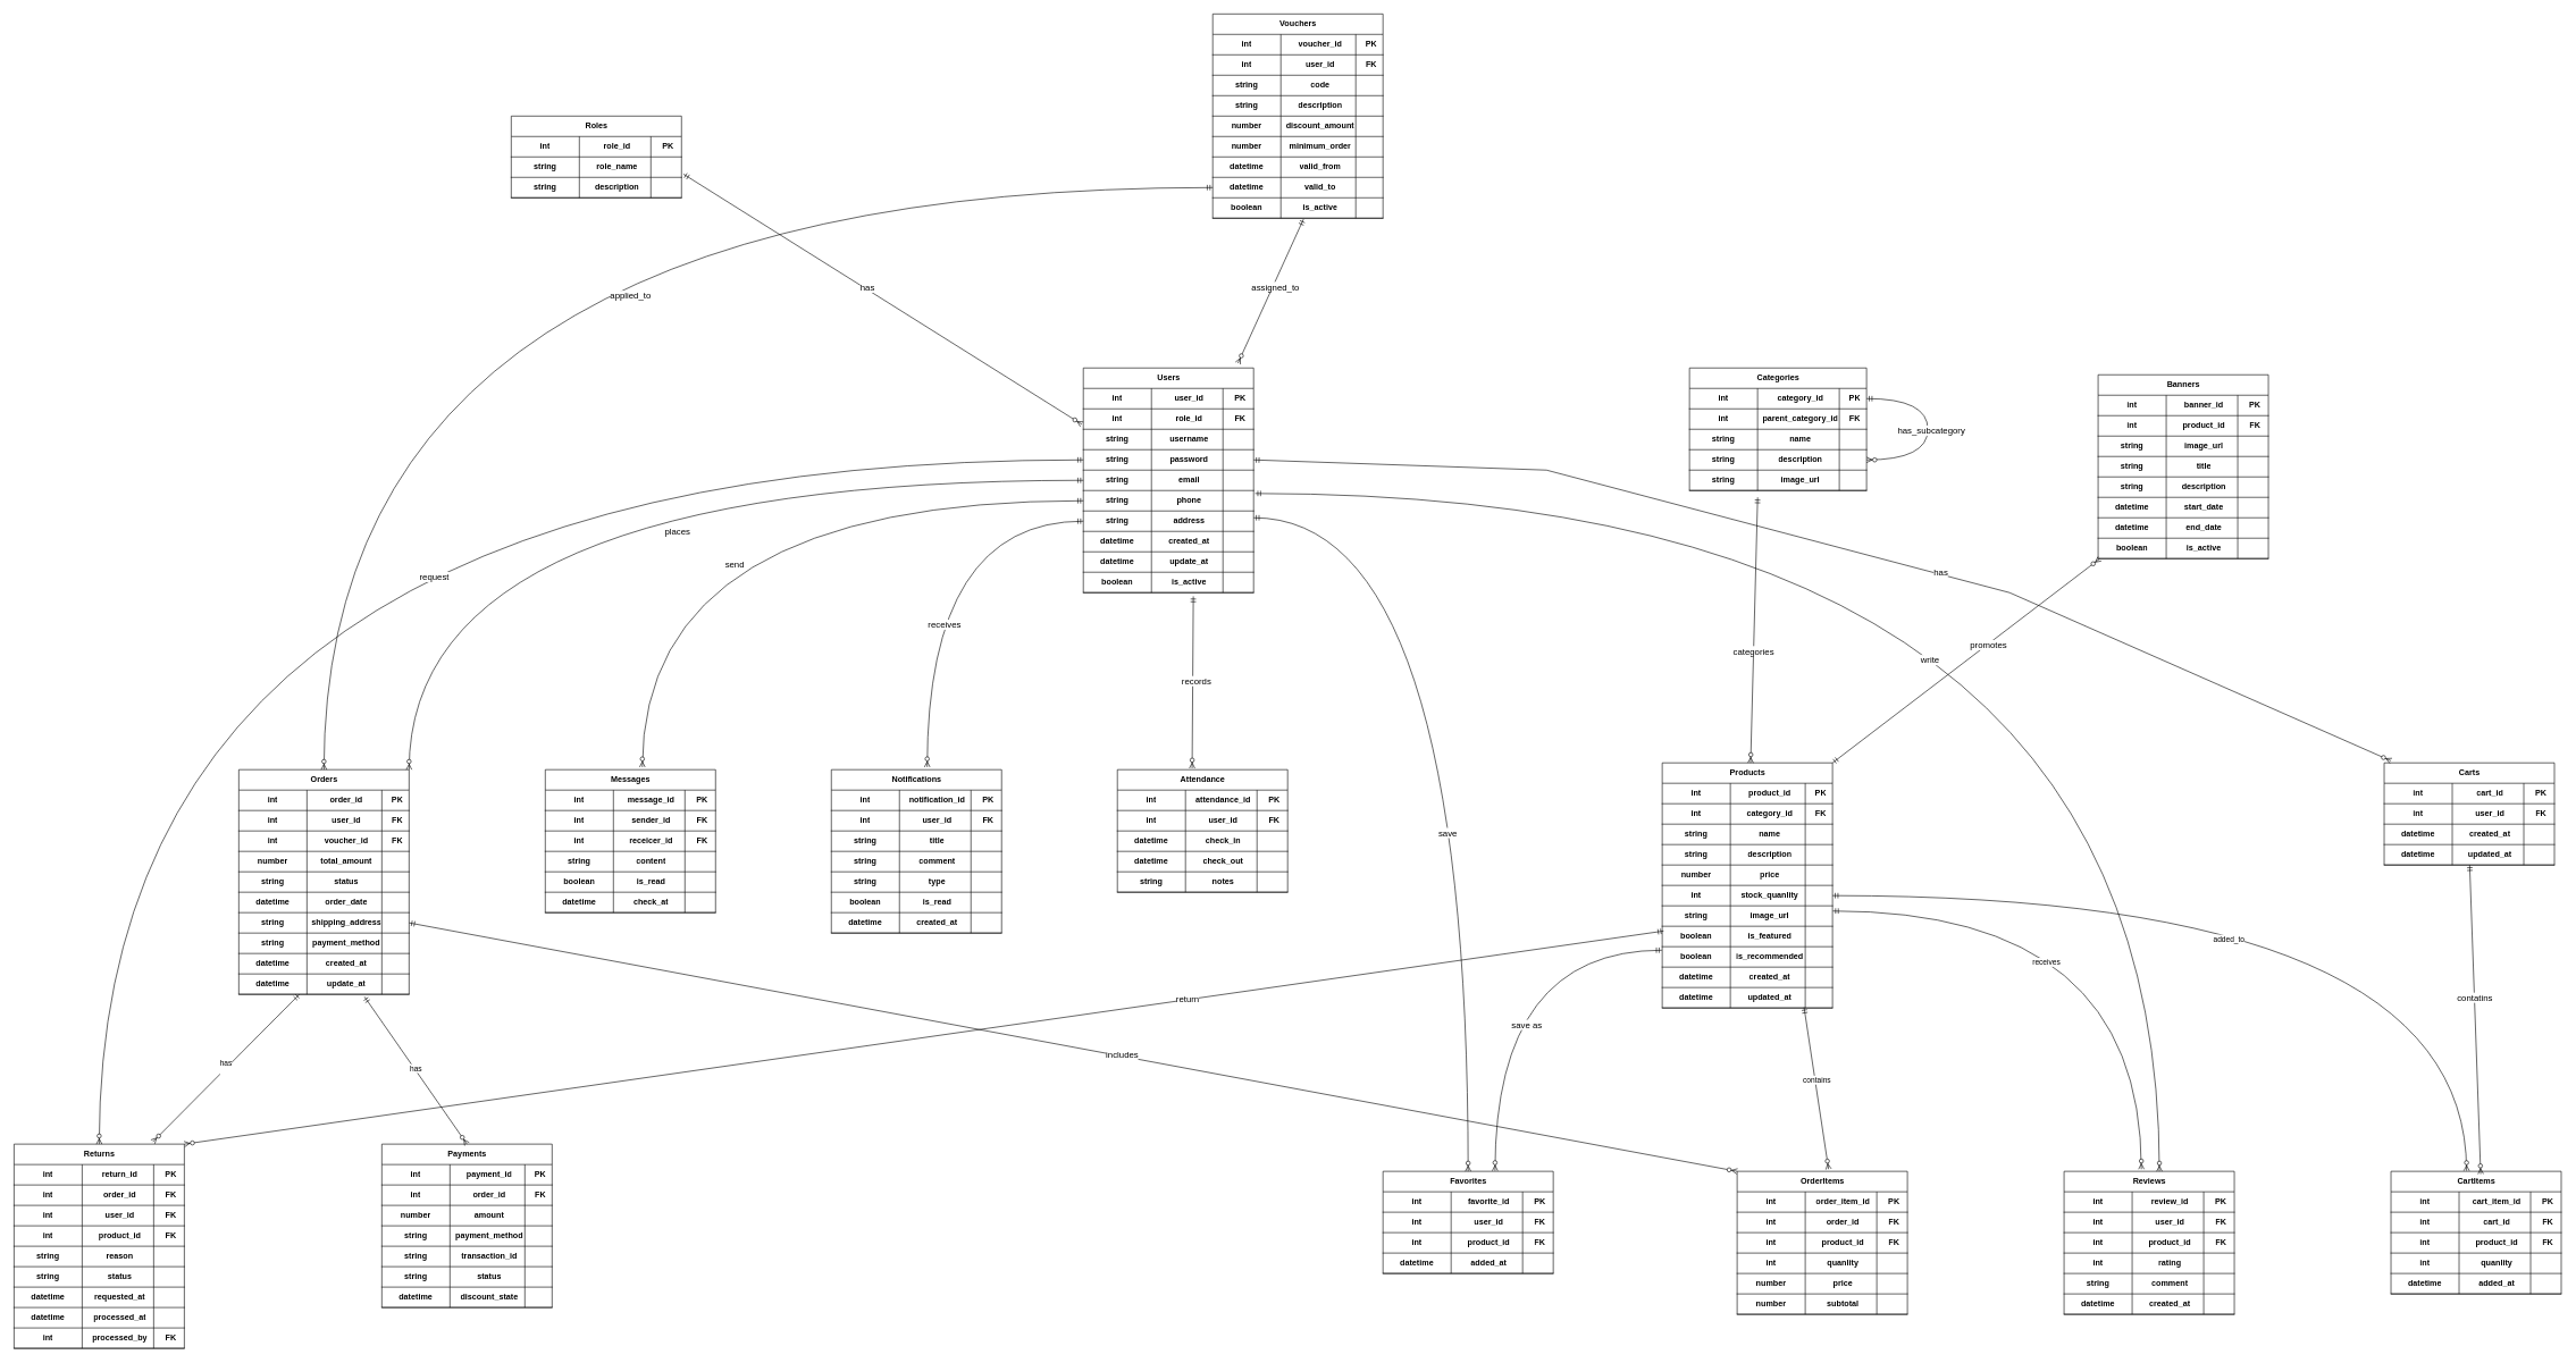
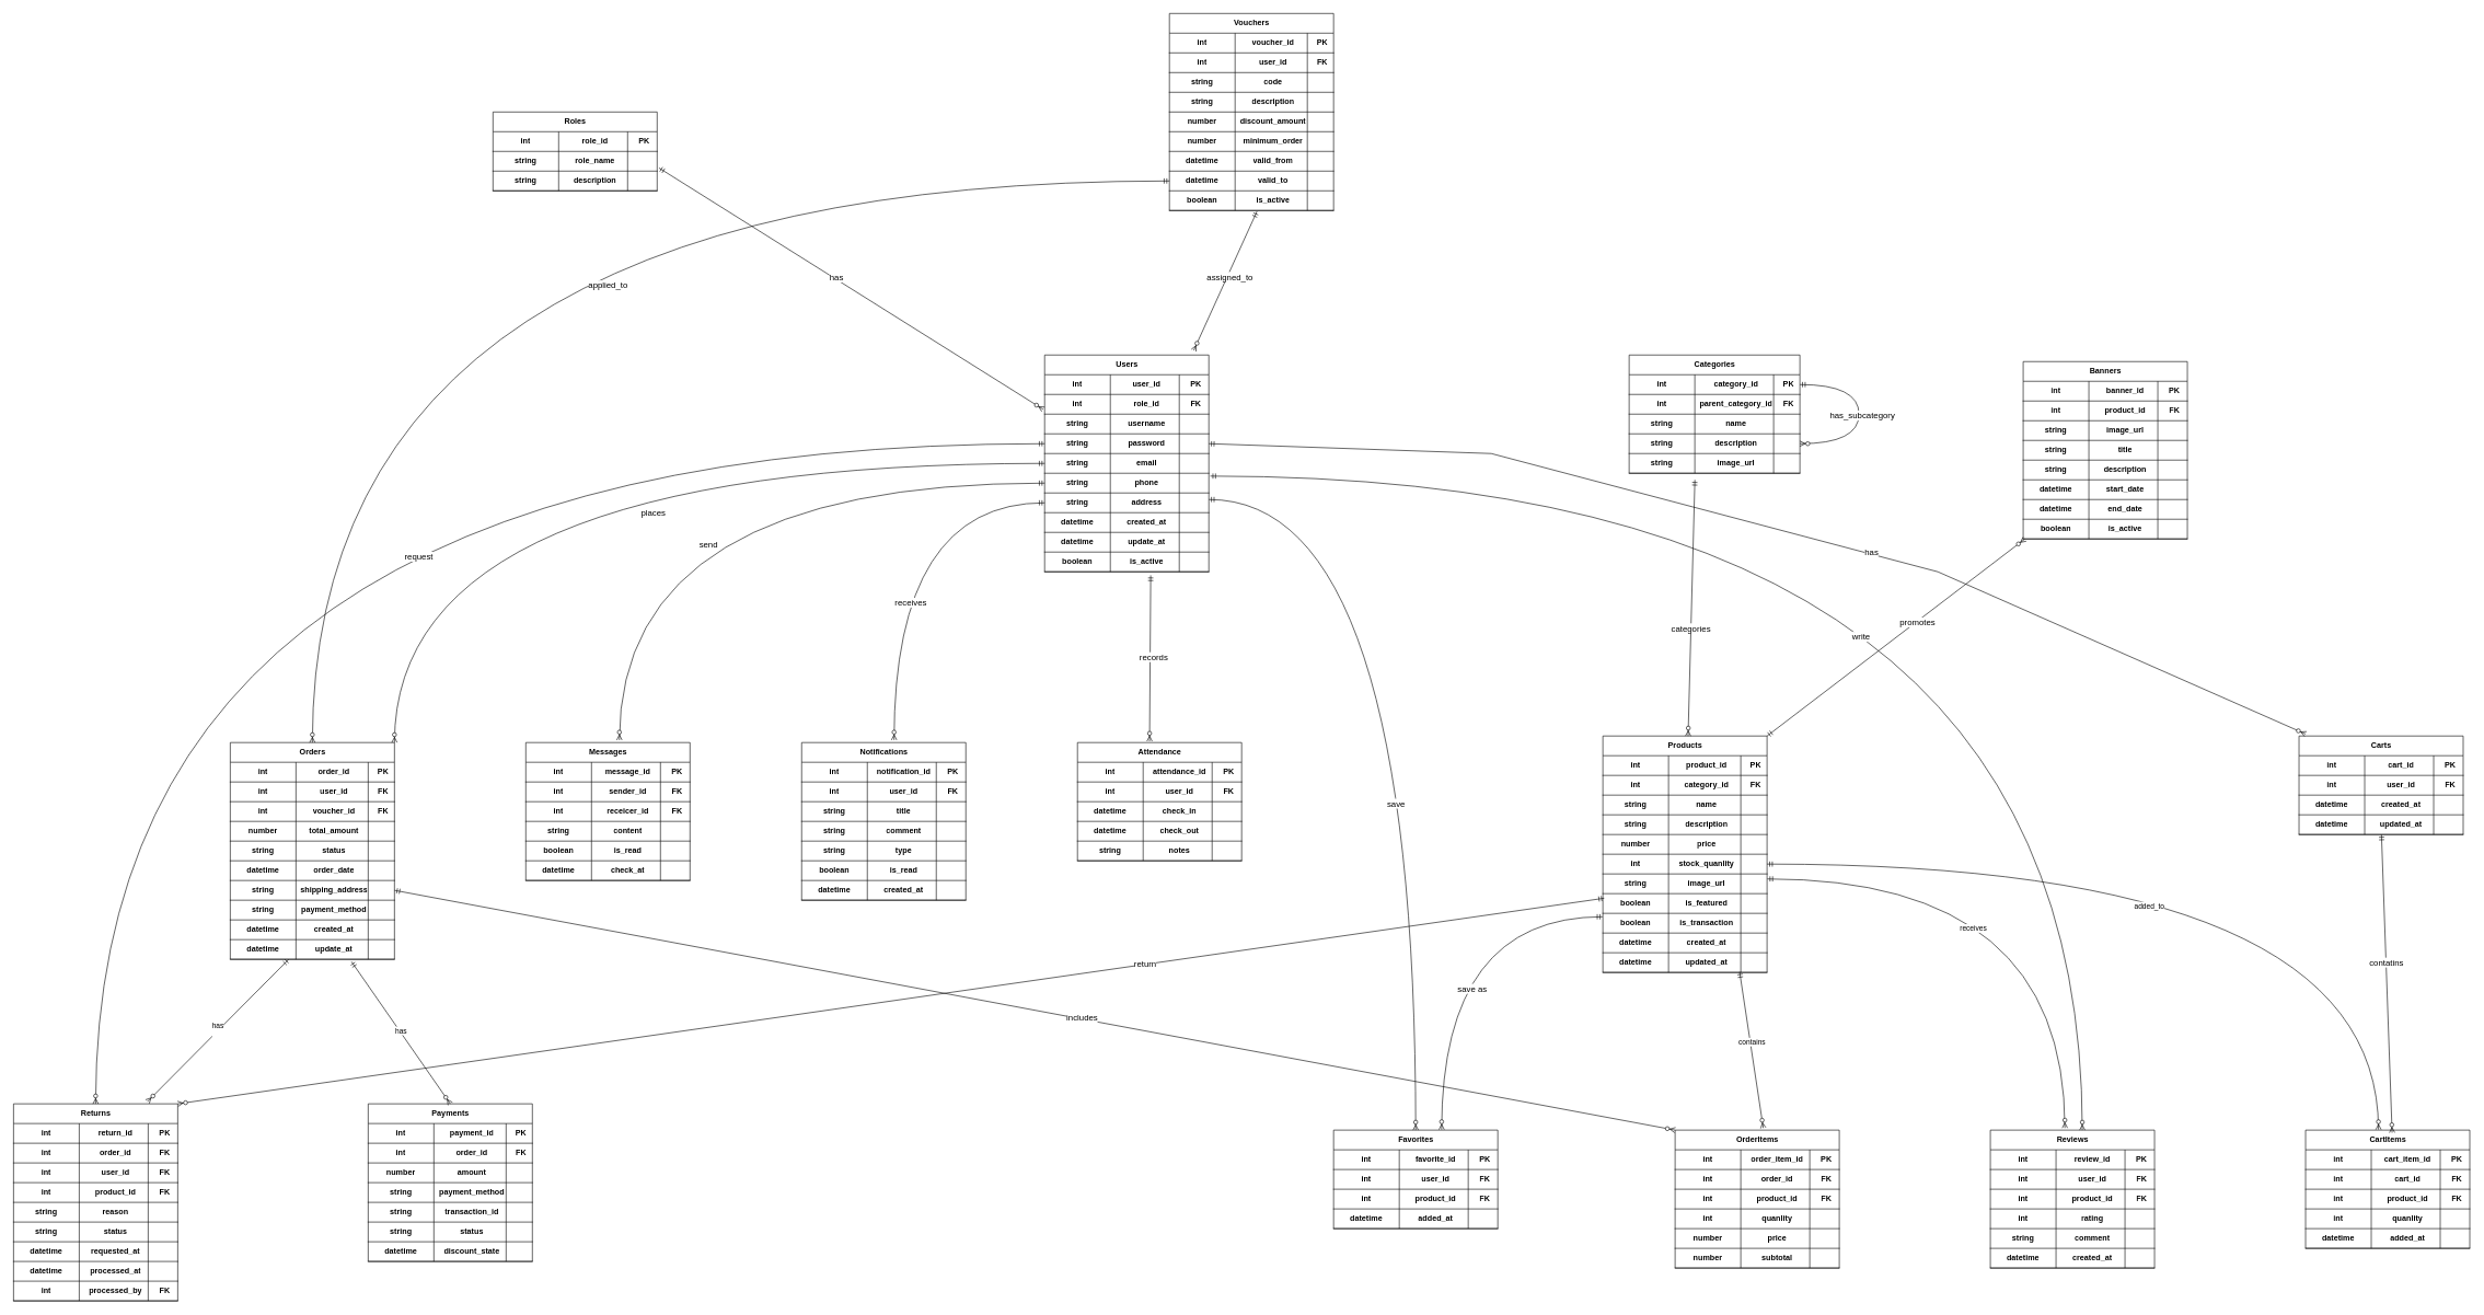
- <mxCell id="310" value="is_recommended" style="shape=partialRectangle;connectable=0;fillColor=none;top=0;left=0;bottom=0;right=0;align=center;spacingLeft=6;fontStyle=1;overflow=hidden;whiteSpace=wrap;html=1;" vertex="1" parent="308"><mxGeometry x="100" width="110" height="30" as="geometry"><mxRectangle width="110" height="30" as="alternateBounds" /></mxGeometry></mxCell>
+ <mxCell id="310" value="is_transaction" style="shape=partialRectangle;connectable=0;fillColor=none;top=0;left=0;bottom=0;right=0;align=center;spacingLeft=6;fontStyle=1;overflow=hidden;whiteSpace=wrap;html=1;" vertex="1" parent="308"><mxGeometry x="100" width="110" height="30" as="geometry"><mxRectangle width="110" height="30" as="alternateBounds" /></mxGeometry></mxCell>
